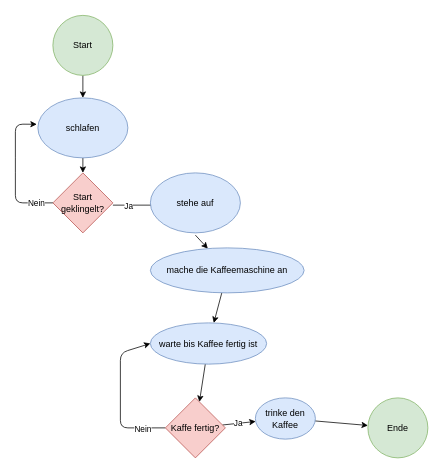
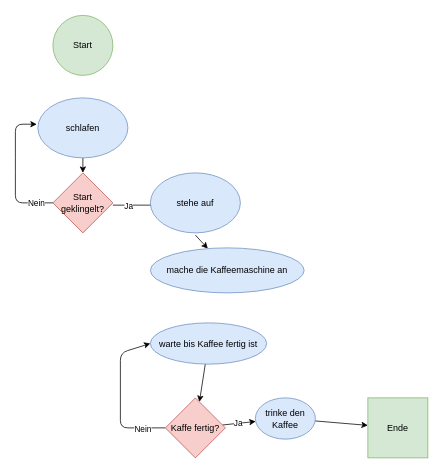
- <mxCell id="2" value="" style="edgeStyle=none;html=1;" edge="1" parent="1" source="3" target="22"><mxGeometry relative="1" as="geometry" /></mxCell>
- <mxCell id="9" value="" style="edgeStyle=none;html=1;" edge="1" parent="1" source="10" target="17"><mxGeometry relative="1" as="geometry" /></mxCell>
- <mxCell id="20" value="Ende" style="ellipse;whiteSpace=wrap;html=1;aspect=fixed;fillColor=#d5e8d4;strokeColor=#82b366;" vertex="1" parent="1"><mxGeometry x="490" y="530" width="80" height="80" as="geometry" /></mxCell>
+ <mxCell id="20" value="Ende" style="whiteSpace=wrap;html=1;aspect=fixed;fillColor=#d5e8d4;strokeColor=#82b366;rounded=0;" vertex="1" parent="1"><mxGeometry x="490" y="530" width="80" height="80" as="geometry" /></mxCell>
